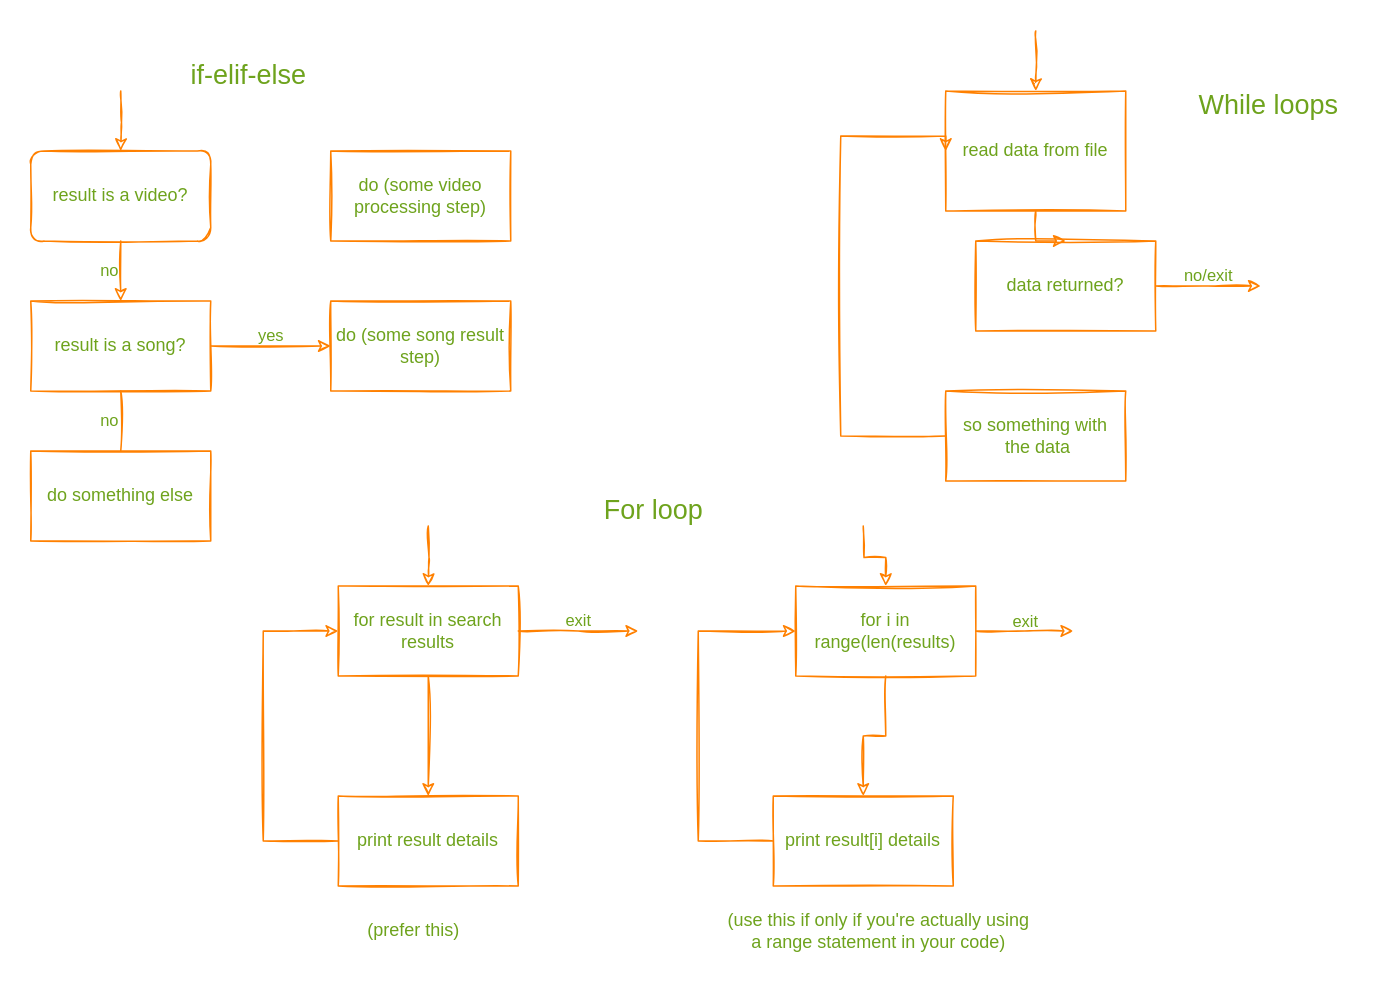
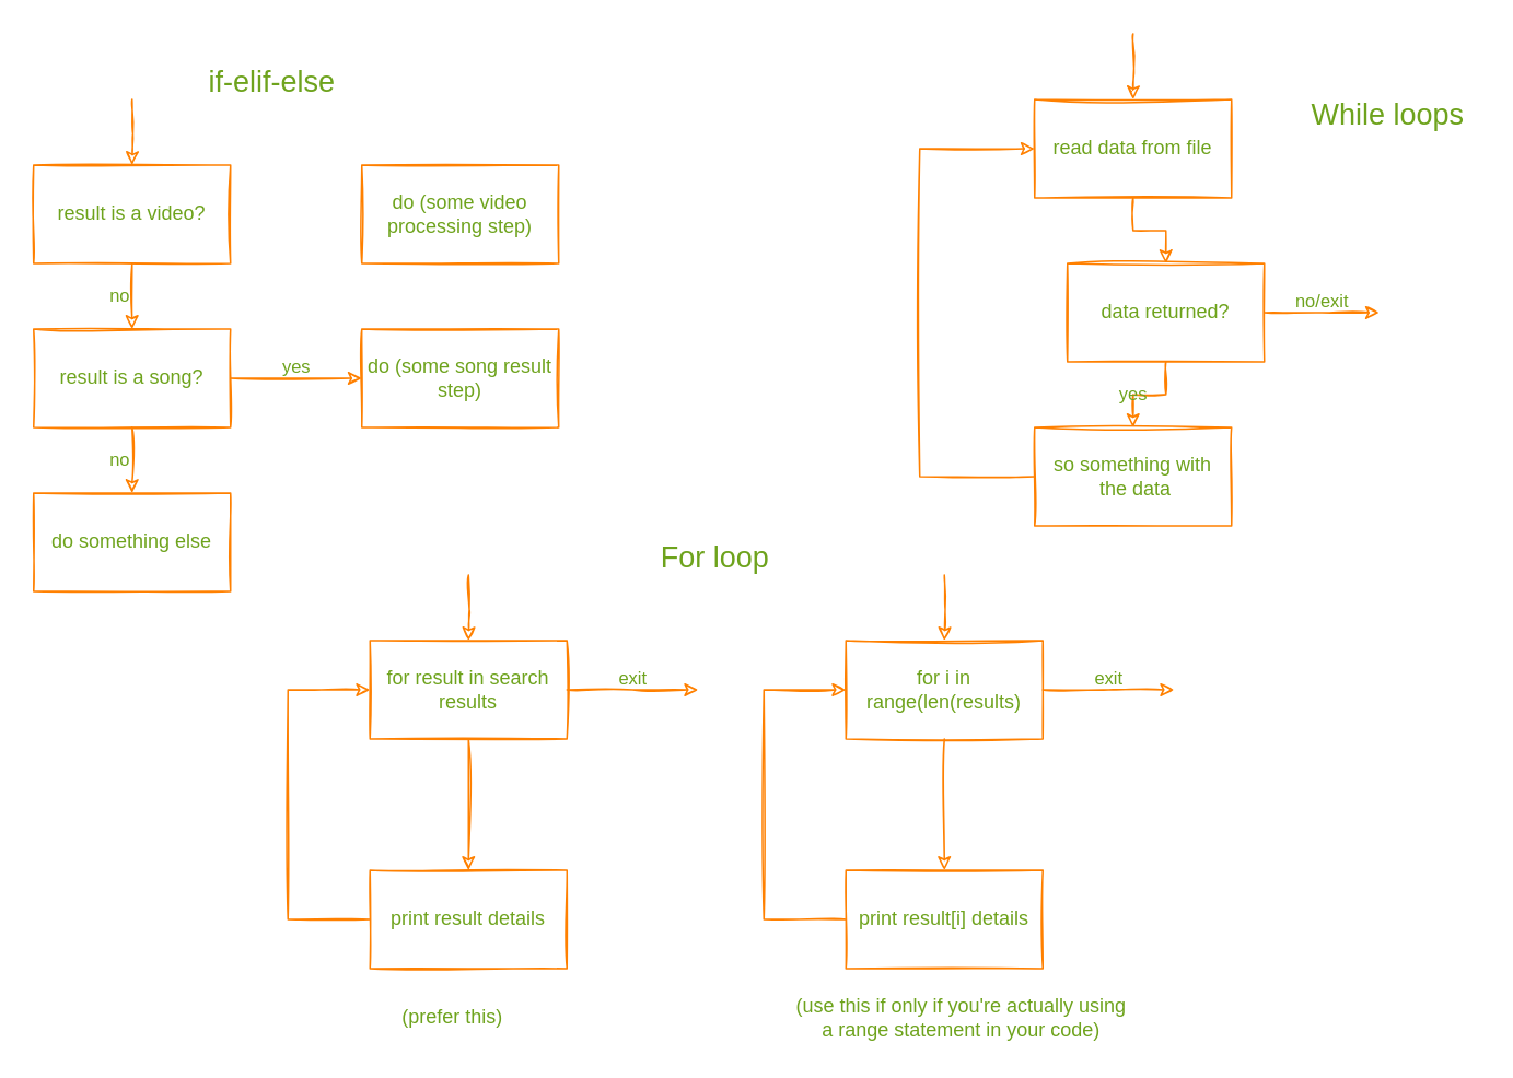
- <mxCell id="31" value="read data from file" style="whiteSpace=wrap;html=1;strokeColor=#FF8000;sketch=1;fillOpacity=0;fontColor=#6EA31D;labelBackgroundColor=none;" parent="29" vertex="1"><mxGeometry x="70" y="40" width="120" height="80" as="geometry" /></mxCell>
+ <mxCell id="31" value="read data from file" style="whiteSpace=wrap;html=1;strokeColor=#FF8000;sketch=1;fillOpacity=0;fontColor=#6EA31D;labelBackgroundColor=none;" parent="29" vertex="1"><mxGeometry x="70" y="40" width="120" height="60" as="geometry" /></mxCell>
- <mxCell id="5" value="result is a video?" style="whiteSpace=wrap;html=1;strokeColor=#FF8000;sketch=1;fillOpacity=0;fontColor=#6EA31D;labelBackgroundColor=none;rounded=1;" parent="2" vertex="1"><mxGeometry y="60" width="120" height="60" as="geometry" /></mxCell>
+ <mxCell id="5" value="result is a video?" style="whiteSpace=wrap;html=1;strokeColor=#FF8000;sketch=1;fillOpacity=0;fontColor=#6EA31D;labelBackgroundColor=none;" parent="2" vertex="1"><mxGeometry y="60" width="120" height="60" as="geometry" /></mxCell>
+ <mxCell id="37" value="yes" style="edgeStyle=orthogonalEdgeStyle;rounded=0;orthogonalLoop=1;jettySize=auto;html=1;align=right;strokeColor=#FF8000;sketch=1;fillOpacity=0;fontColor=#6EA31D;labelBackgroundColor=none;" parent="29" source="34" target="36" edge="1"><mxGeometry y="40" as="geometry" /></mxCell>
- <mxCell id="9" value="no" style="edgeStyle=orthogonalEdgeStyle;rounded=0;orthogonalLoop=1;jettySize=auto;html=1;align=right;strokeColor=#FF8000;sketch=1;fillOpacity=0;fontColor=#6EA31D;labelBackgroundColor=none;endArrow=none;" parent="2" source="6" target="8" edge="1"><mxGeometry relative="1" as="geometry" /></mxCell>
+ <mxCell id="9" value="no" style="edgeStyle=orthogonalEdgeStyle;rounded=0;orthogonalLoop=1;jettySize=auto;html=1;align=right;strokeColor=#FF8000;sketch=1;fillOpacity=0;fontColor=#6EA31D;labelBackgroundColor=none;" parent="2" source="6" target="8" edge="1"><mxGeometry relative="1" as="geometry" /></mxCell>
- <mxCell id="23" value="for i in range(len(results)" style="whiteSpace=wrap;html=1;direction=west;strokeColor=#FF8000;sketch=1;fillOpacity=0;fontColor=#6EA31D;labelBackgroundColor=none;" parent="13" vertex="1"><mxGeometry x="355" y="60" width="120" height="60" as="geometry" /></mxCell>
+ <mxCell id="23" value="for i in range(len(results)" style="whiteSpace=wrap;html=1;direction=west;strokeColor=#FF8000;sketch=1;fillOpacity=0;fontColor=#6EA31D;labelBackgroundColor=none;" parent="13" vertex="1"><mxGeometry x="340" y="60" width="120" height="60" as="geometry" /></mxCell>
